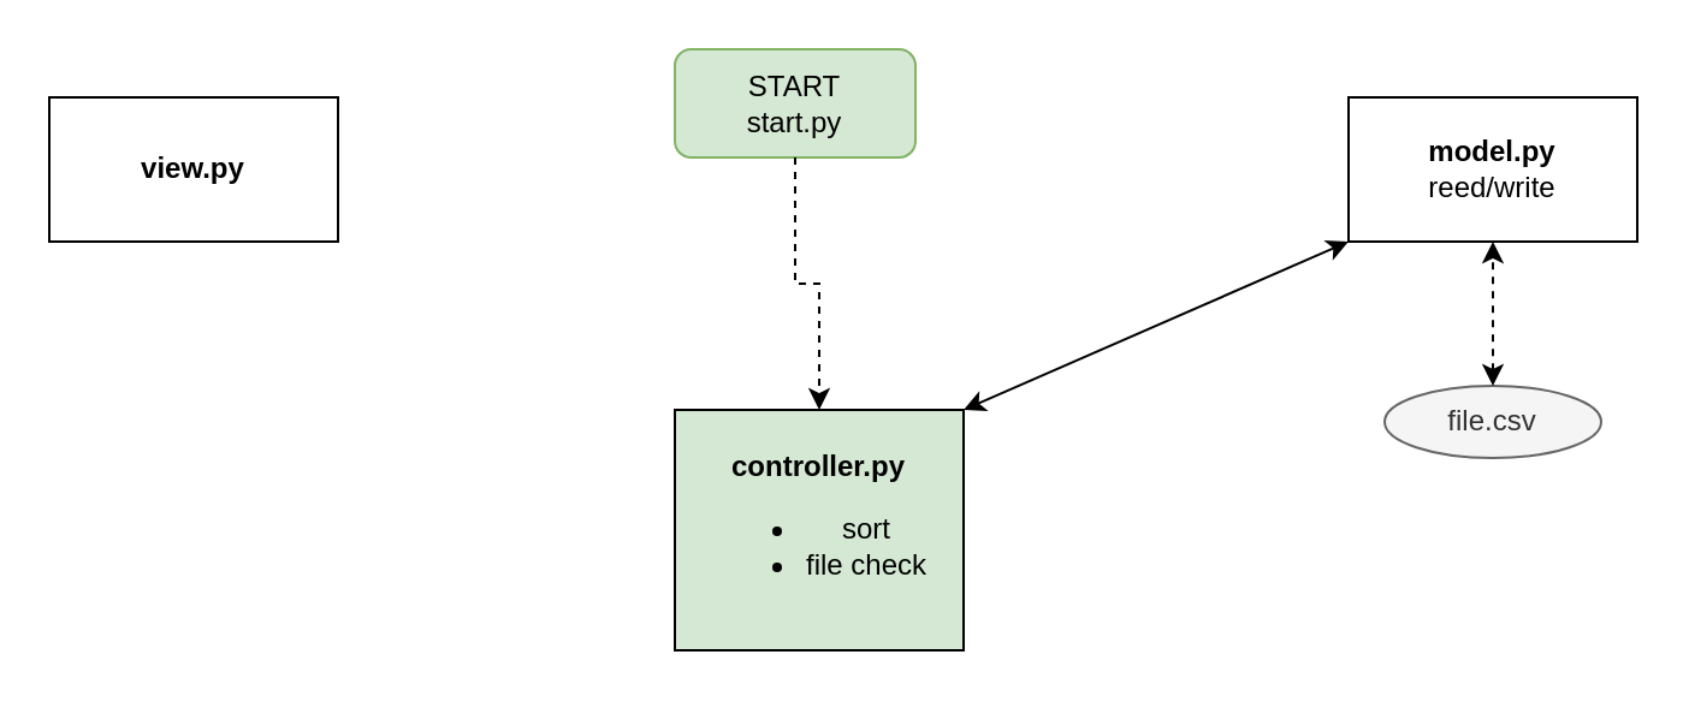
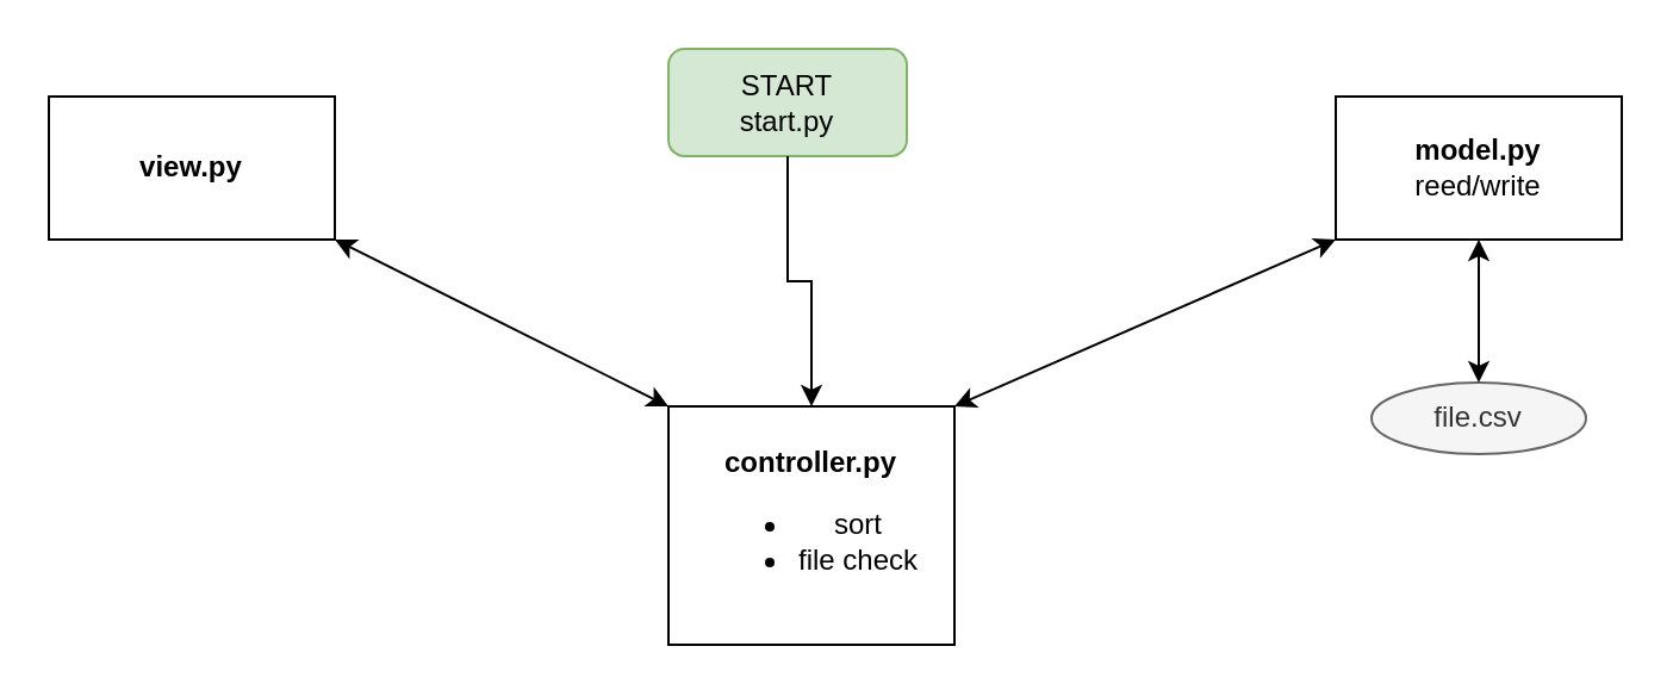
- <mxCell id="3" value="" style="edgeStyle=orthogonalEdgeStyle;rounded=0;orthogonalLoop=1;jettySize=auto;html=1;entryX=0.5;entryY=0;entryDx=0;entryDy=0;exitX=0.5;exitY=1;exitDx=0;exitDy=0;dashed=1;" edge="1" parent="1" source="2" target="4"><mxGeometry relative="1" as="geometry"><mxPoint x="370" y="90" as="sourcePoint" /></mxGeometry></mxCell>
+ <mxCell id="3" value="" style="edgeStyle=orthogonalEdgeStyle;rounded=0;orthogonalLoop=1;jettySize=auto;html=1;entryX=0.5;entryY=0;entryDx=0;entryDy=0;exitX=0.5;exitY=1;exitDx=0;exitDy=0;" edge="1" parent="1" source="2" target="4"><mxGeometry relative="1" as="geometry"><mxPoint x="370" y="90" as="sourcePoint" /></mxGeometry></mxCell>
- <mxCell id="10" value="" style="endArrow=classic;startArrow=classic;html=1;rounded=0;exitX=0.5;exitY=0;exitDx=0;exitDy=0;entryX=0.5;entryY=1;entryDx=0;entryDy=0;dashed=1;" edge="1" parent="1" source="8" target="6"><mxGeometry width="50" height="50" relative="1" as="geometry"><mxPoint x="410" y="150" as="sourcePoint" /><mxPoint x="570" y="110" as="targetPoint" /></mxGeometry></mxCell>
+ <mxCell id="10" value="" style="endArrow=classic;startArrow=classic;html=1;rounded=0;exitX=0.5;exitY=0;exitDx=0;exitDy=0;entryX=0.5;entryY=1;entryDx=0;entryDy=0;" edge="1" parent="1" source="8" target="6"><mxGeometry width="50" height="50" relative="1" as="geometry"><mxPoint x="410" y="150" as="sourcePoint" /><mxPoint x="570" y="110" as="targetPoint" /></mxGeometry></mxCell>
+ <mxCell id="9" value="" style="endArrow=classic;startArrow=classic;html=1;rounded=0;exitX=0;exitY=0;exitDx=0;exitDy=0;entryX=1;entryY=1;entryDx=0;entryDy=0;" edge="1" parent="1" source="4" target="5"><mxGeometry width="50" height="50" relative="1" as="geometry"><mxPoint x="410" y="150" as="sourcePoint" /><mxPoint x="570" y="110" as="targetPoint" /></mxGeometry></mxCell>
- <mxCell id="4" value="&lt;div&gt;&lt;b&gt;&lt;br&gt;&lt;/b&gt;&lt;/div&gt;&lt;div&gt;&lt;b&gt;controller.py&lt;/b&gt;&lt;/div&gt;&lt;div align=&quot;center&quot;&gt;&lt;ul&gt;&lt;li&gt;sort&lt;/li&gt;&lt;li&gt;file check&lt;/li&gt;&lt;/ul&gt;&lt;/div&gt;&lt;div&gt;&lt;br&gt;&lt;/div&gt;" style="rounded=0;whiteSpace=wrap;html=1;fillColor=#d5e8d4;" vertex="1" parent="1"><mxGeometry x="280" y="170" width="120" height="100" as="geometry" /></mxCell>
+ <mxCell id="4" value="&lt;div&gt;&lt;b&gt;&lt;br&gt;&lt;/b&gt;&lt;/div&gt;&lt;div&gt;&lt;b&gt;controller.py&lt;/b&gt;&lt;/div&gt;&lt;div align=&quot;center&quot;&gt;&lt;ul&gt;&lt;li&gt;sort&lt;/li&gt;&lt;li&gt;file check&lt;/li&gt;&lt;/ul&gt;&lt;/div&gt;&lt;div&gt;&lt;br&gt;&lt;/div&gt;" style="rounded=0;whiteSpace=wrap;html=1;" vertex="1" parent="1"><mxGeometry x="280" y="170" width="120" height="100" as="geometry" /></mxCell>
